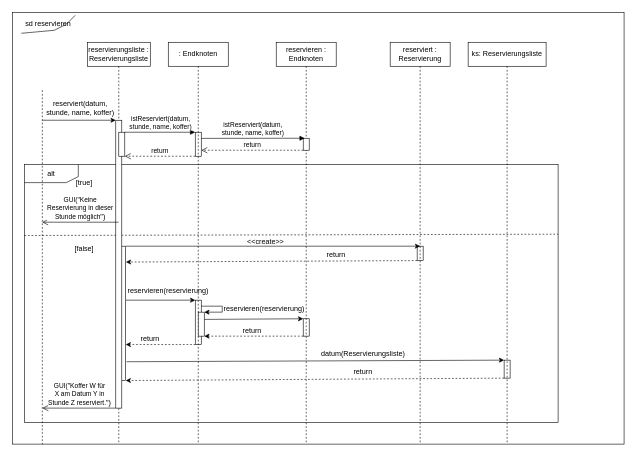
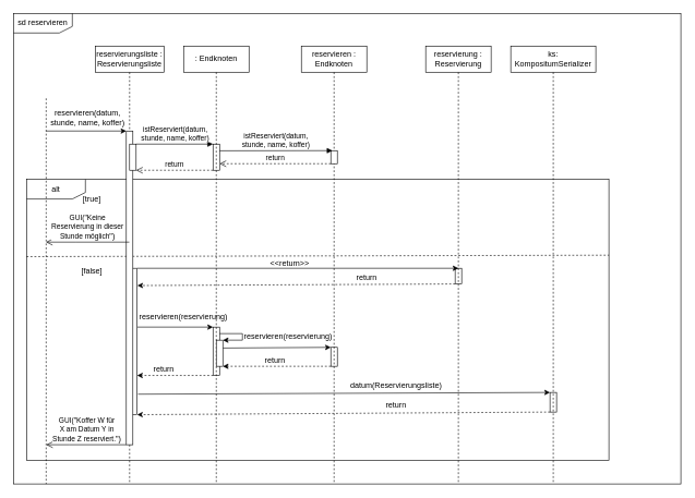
- <mxCell id="34" value="sd reservieren" style="text;html=1;strokeColor=none;fillColor=none;align=center;verticalAlign=middle;whiteSpace=wrap;rounded=0;" parent="1" vertex="1"><mxGeometry x="35" y="25" width="90" height="30" as="geometry" /></mxCell>
+ <mxCell id="34" value="sd reservieren" style="text;html=1;strokeColor=none;fillColor=none;align=center;verticalAlign=middle;whiteSpace=wrap;rounded=0;" parent="1" vertex="1"><mxGeometry x="20" y="20" width="90" height="30" as="geometry" /></mxCell>
- <mxCell id="38" value="reserviert : Reservierung" style="shape=umlLifeline;perimeter=lifelinePerimeter;whiteSpace=wrap;html=1;container=0;dropTarget=0;collapsible=0;recursiveResize=0;outlineConnect=0;portConstraint=eastwest;newEdgeStyle={&quot;edgeStyle&quot;:&quot;elbowEdgeStyle&quot;,&quot;elbow&quot;:&quot;vertical&quot;,&quot;curved&quot;:0,&quot;rounded&quot;:0};" parent="1" vertex="1"><mxGeometry x="650" y="70" width="100" height="670" as="geometry" /></mxCell>
+ <mxCell id="38" value="reservierung : Reservierung" style="shape=umlLifeline;perimeter=lifelinePerimeter;whiteSpace=wrap;html=1;container=0;dropTarget=0;collapsible=0;recursiveResize=0;outlineConnect=0;portConstraint=eastwest;newEdgeStyle={&quot;edgeStyle&quot;:&quot;elbowEdgeStyle&quot;,&quot;elbow&quot;:&quot;vertical&quot;,&quot;curved&quot;:0,&quot;rounded&quot;:0};" parent="1" vertex="1"><mxGeometry x="650" y="70" width="100" height="670" as="geometry" /></mxCell>
- <mxCell id="39" value="ks: Reservierungsliste" style="shape=umlLifeline;perimeter=lifelinePerimeter;whiteSpace=wrap;html=1;container=0;dropTarget=0;collapsible=0;recursiveResize=0;outlineConnect=0;portConstraint=eastwest;newEdgeStyle={&quot;edgeStyle&quot;:&quot;elbowEdgeStyle&quot;,&quot;elbow&quot;:&quot;vertical&quot;,&quot;curved&quot;:0,&quot;rounded&quot;:0};" parent="1" vertex="1"><mxGeometry x="780" y="70" width="130" height="670" as="geometry" /></mxCell>
+ <mxCell id="39" value="ks: KompositumSerializer" style="shape=umlLifeline;perimeter=lifelinePerimeter;whiteSpace=wrap;html=1;container=0;dropTarget=0;collapsible=0;recursiveResize=0;outlineConnect=0;portConstraint=eastwest;newEdgeStyle={&quot;edgeStyle&quot;:&quot;elbowEdgeStyle&quot;,&quot;elbow&quot;:&quot;vertical&quot;,&quot;curved&quot;:0,&quot;rounded&quot;:0};" parent="1" vertex="1"><mxGeometry x="780" y="70" width="130" height="670" as="geometry" /></mxCell>
- <mxCell id="42" value="reserviert(datum, &lt;br&gt;stunde, name, koffer)" style="text;html=1;align=center;verticalAlign=middle;resizable=0;points=[];autosize=1;strokeColor=none;fillColor=none;" parent="1" vertex="1"><mxGeometry x="62.5" y="160" width="140" height="40" as="geometry" /></mxCell>
+ <mxCell id="42" value="reservieren(datum, &lt;br&gt;stunde, name, koffer)" style="text;html=1;align=center;verticalAlign=middle;resizable=0;points=[];autosize=1;strokeColor=none;fillColor=none;" parent="1" vertex="1"><mxGeometry x="62.5" y="160" width="140" height="40" as="geometry" /></mxCell>
- <mxCell id="49" value="&amp;lt;&amp;lt;create&amp;gt;&amp;gt;" style="text;html=1;strokeColor=none;fillColor=none;align=center;verticalAlign=middle;whiteSpace=wrap;rounded=0;" parent="1" vertex="1"><mxGeometry x="325" y="388" width="235" height="30" as="geometry" /></mxCell>
+ <mxCell id="49" value="&amp;lt;&amp;lt;return&amp;gt;&amp;gt;" style="text;html=1;strokeColor=none;fillColor=none;align=center;verticalAlign=middle;whiteSpace=wrap;rounded=0;" parent="1" vertex="1"><mxGeometry x="325" y="388" width="235" height="30" as="geometry" /></mxCell>
